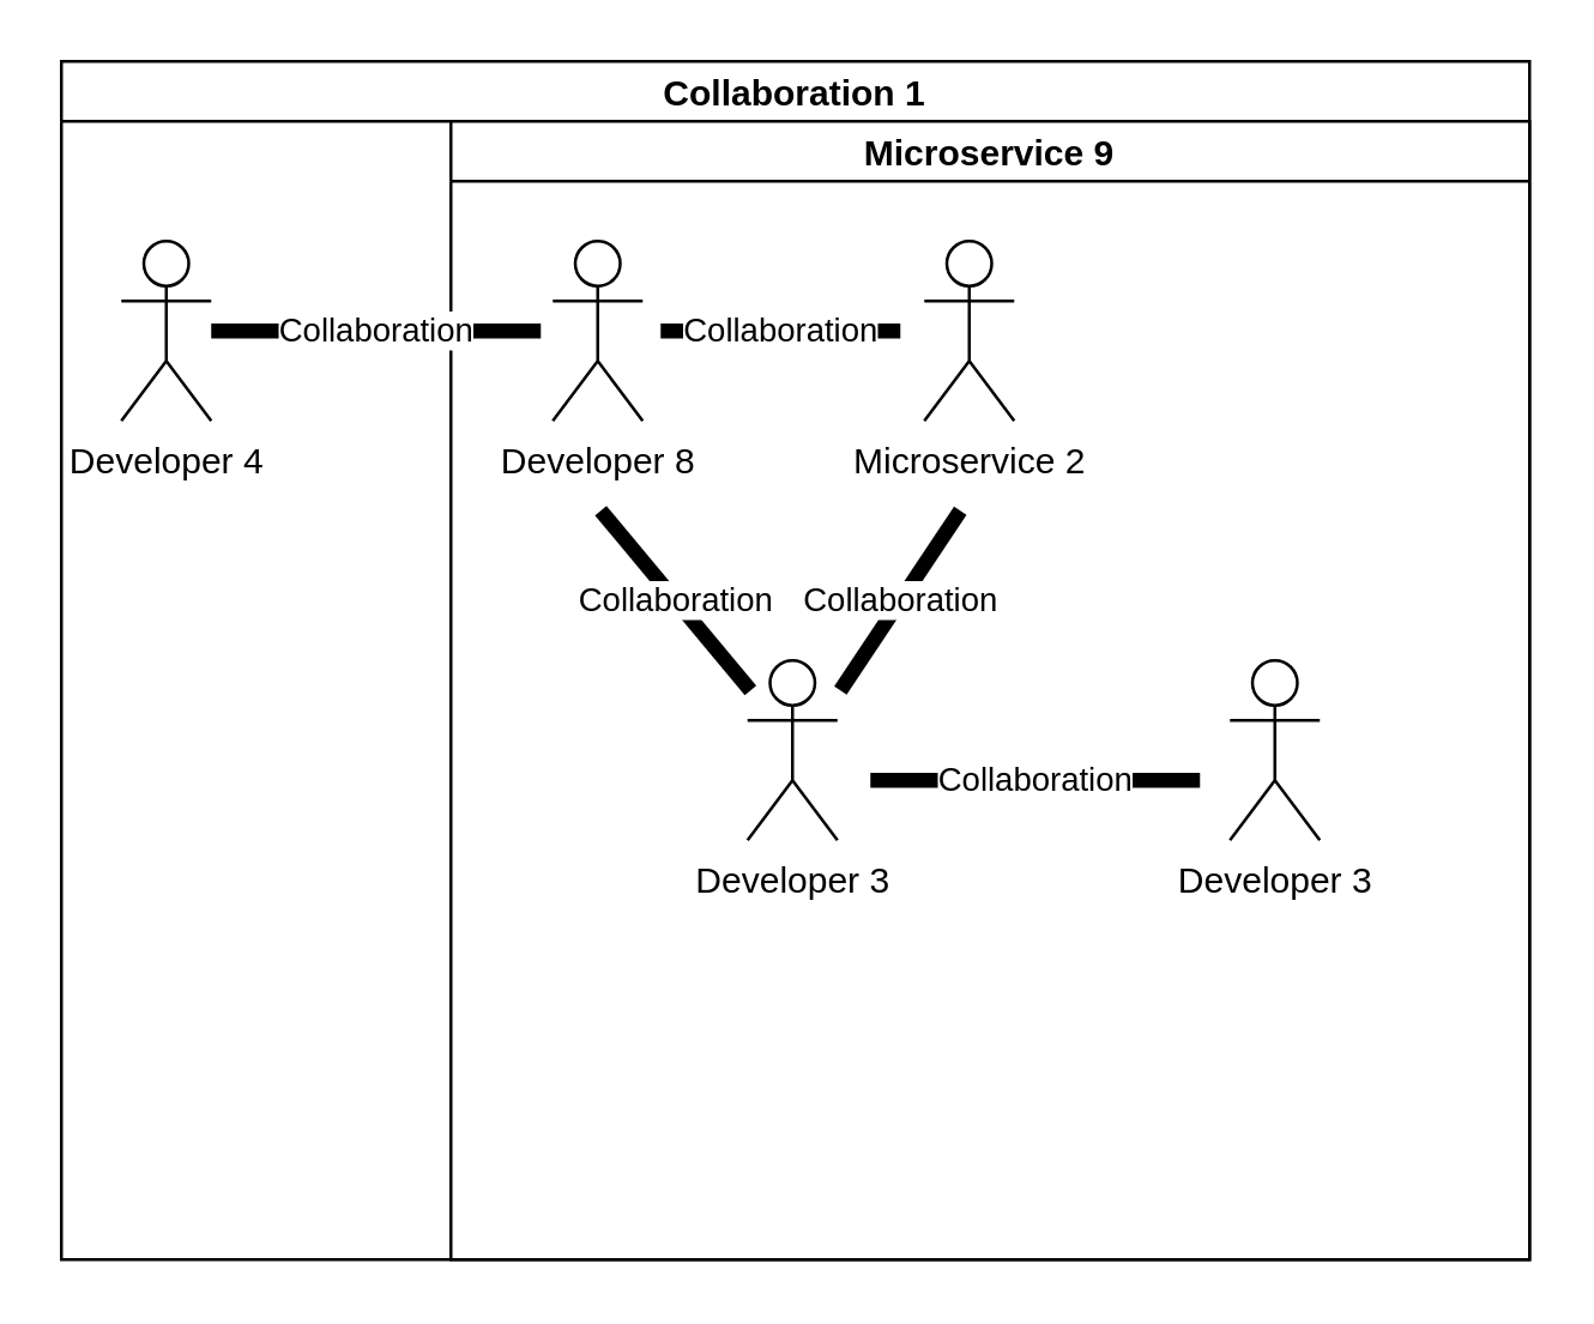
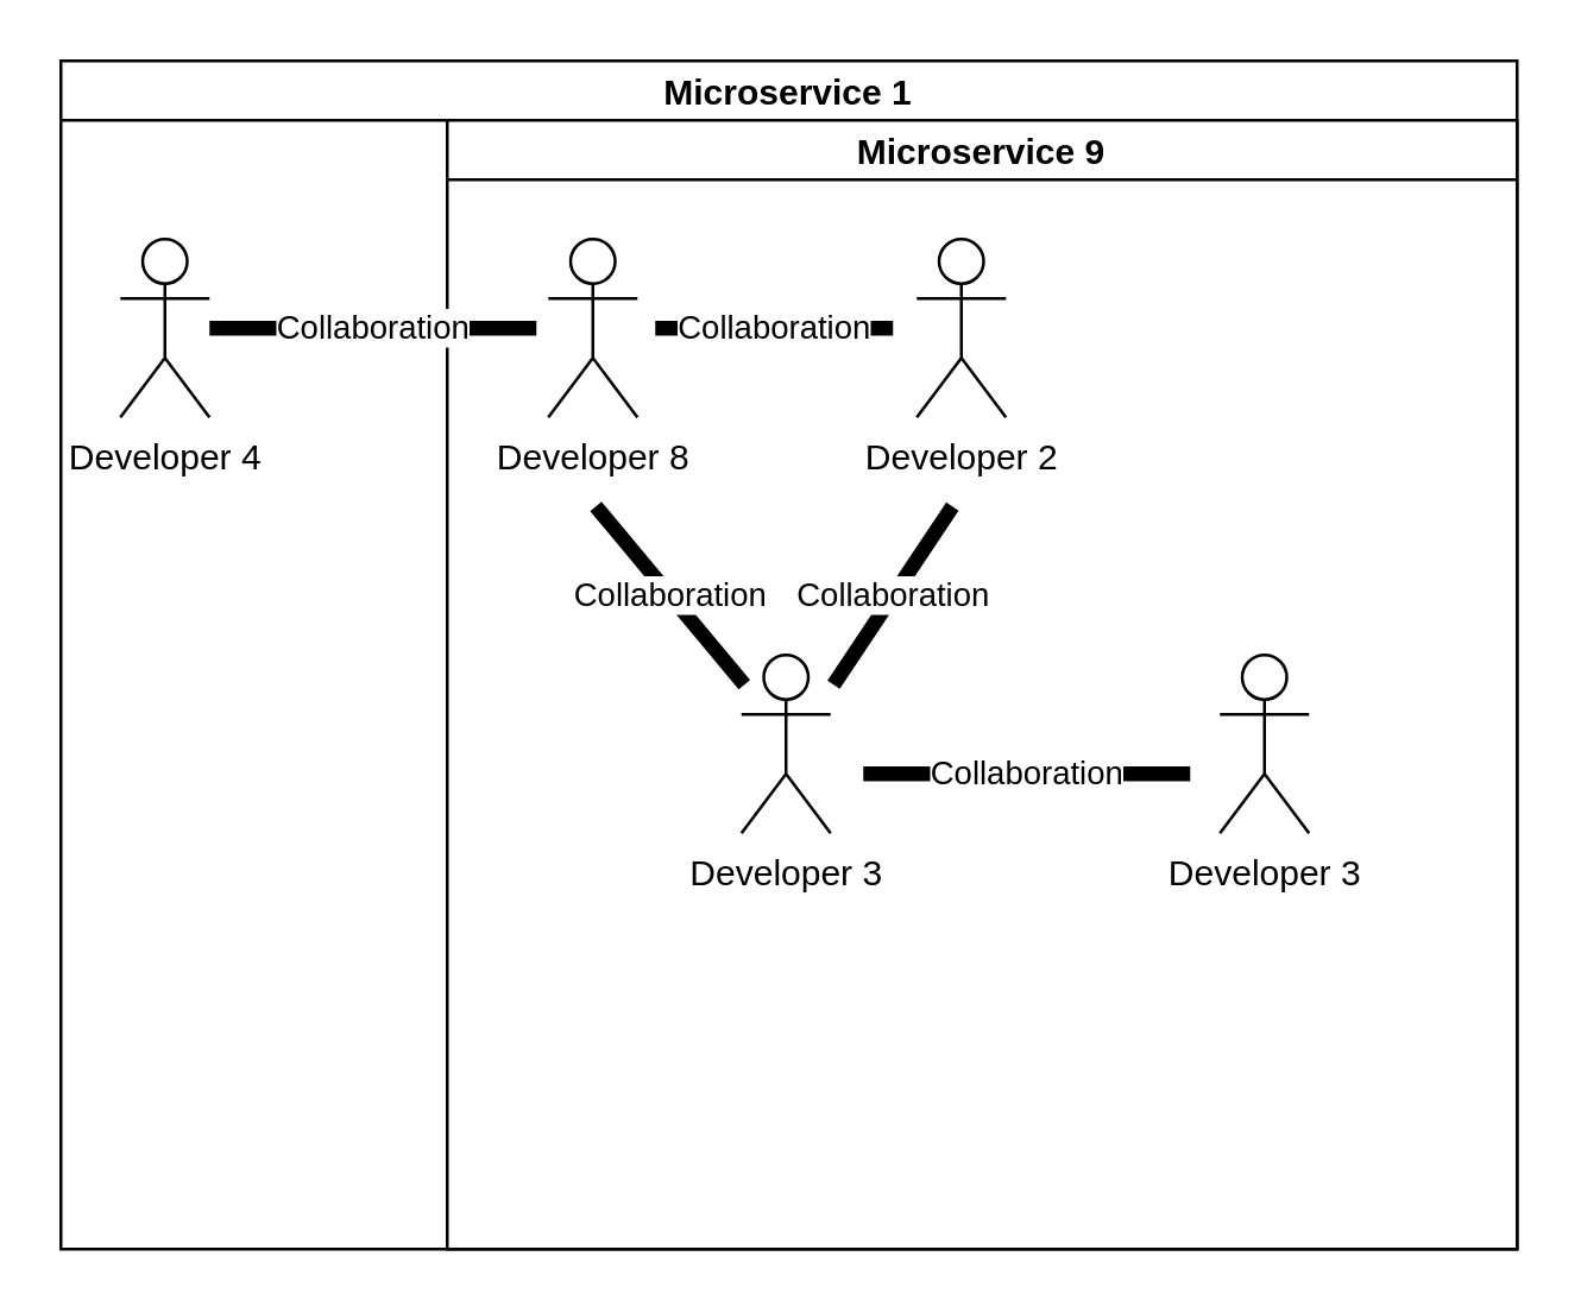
- <mxCell id="2" value="Collaboration 1" style="swimlane;startSize=20;horizontal=1;containerType=tree;" vertex="1" parent="1"><mxGeometry x="20" y="20" width="490" height="400" as="geometry"><mxRectangle x="80" y="250" width="120" height="30" as="alternateBounds" /></mxGeometry></mxCell>
+ <mxCell id="2" value="Microservice 1" style="swimlane;startSize=20;horizontal=1;containerType=tree;" vertex="1" parent="1"><mxGeometry x="20" y="20" width="490" height="400" as="geometry"><mxRectangle x="80" y="250" width="120" height="30" as="alternateBounds" /></mxGeometry></mxCell>
- <mxCell id="7" value="Microservice 2" style="shape=umlActor;verticalLabelPosition=bottom;verticalAlign=top;html=1;outlineConnect=0;" vertex="1" parent="4"><mxGeometry x="158" y="40" width="30" height="60" as="geometry" /></mxCell>
+ <mxCell id="7" value="Developer 2" style="shape=umlActor;verticalLabelPosition=bottom;verticalAlign=top;html=1;outlineConnect=0;" vertex="1" parent="4"><mxGeometry x="158" y="40" width="30" height="60" as="geometry" /></mxCell>
